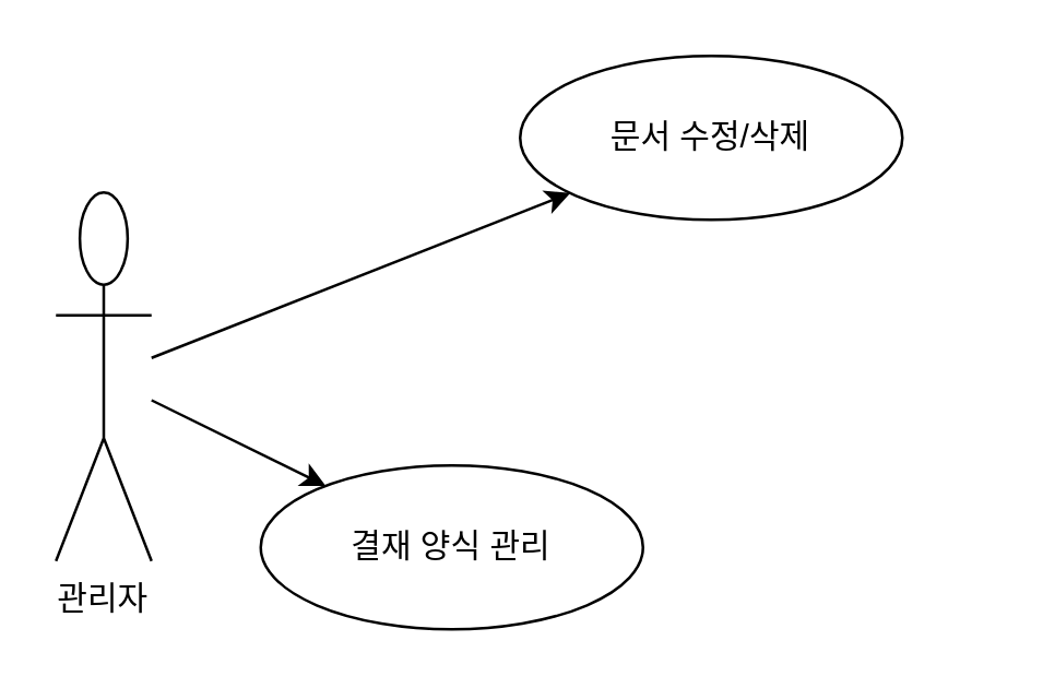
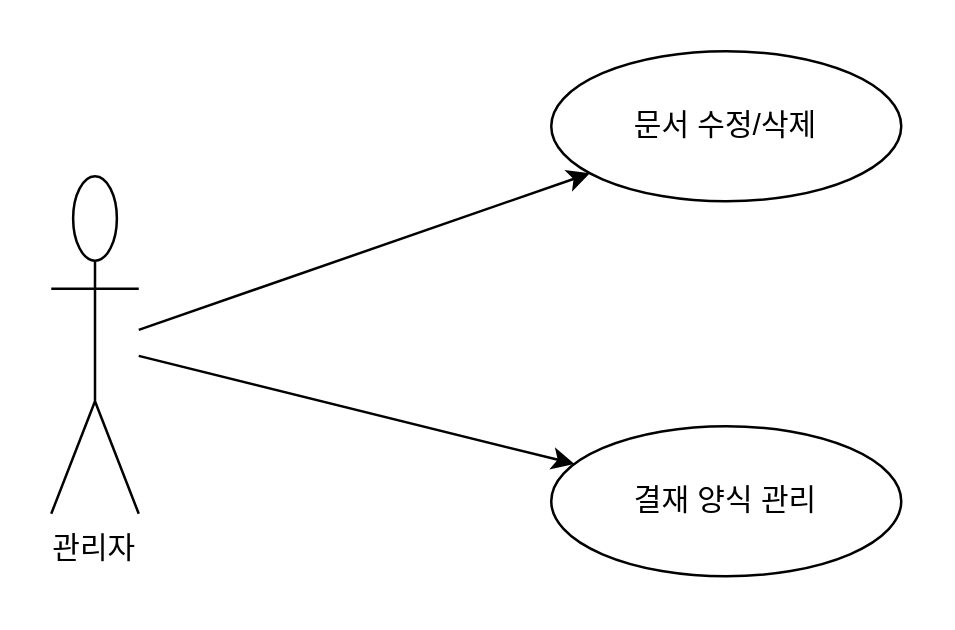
- <mxCell id="3" value="문서 수정/삭제" style="ellipse;whiteSpace=wrap;html=1;" vertex="1" parent="1"><mxGeometry x="190" y="20" width="140" height="60" as="geometry" /></mxCell>
+ <mxCell id="3" value="문서 수정/삭제" style="ellipse;whiteSpace=wrap;html=1;" vertex="1" parent="1"><mxGeometry x="220" y="20" width="140" height="60" as="geometry" /></mxCell>
- <mxCell id="4" value="결재 양식 관리" style="ellipse;whiteSpace=wrap;html=1;" vertex="1" parent="1"><mxGeometry x="95" y="170" width="140" height="60" as="geometry" /></mxCell>
+ <mxCell id="4" value="결재 양식 관리" style="ellipse;whiteSpace=wrap;html=1;" vertex="1" parent="1"><mxGeometry x="220" y="170" width="140" height="60" as="geometry" /></mxCell>
